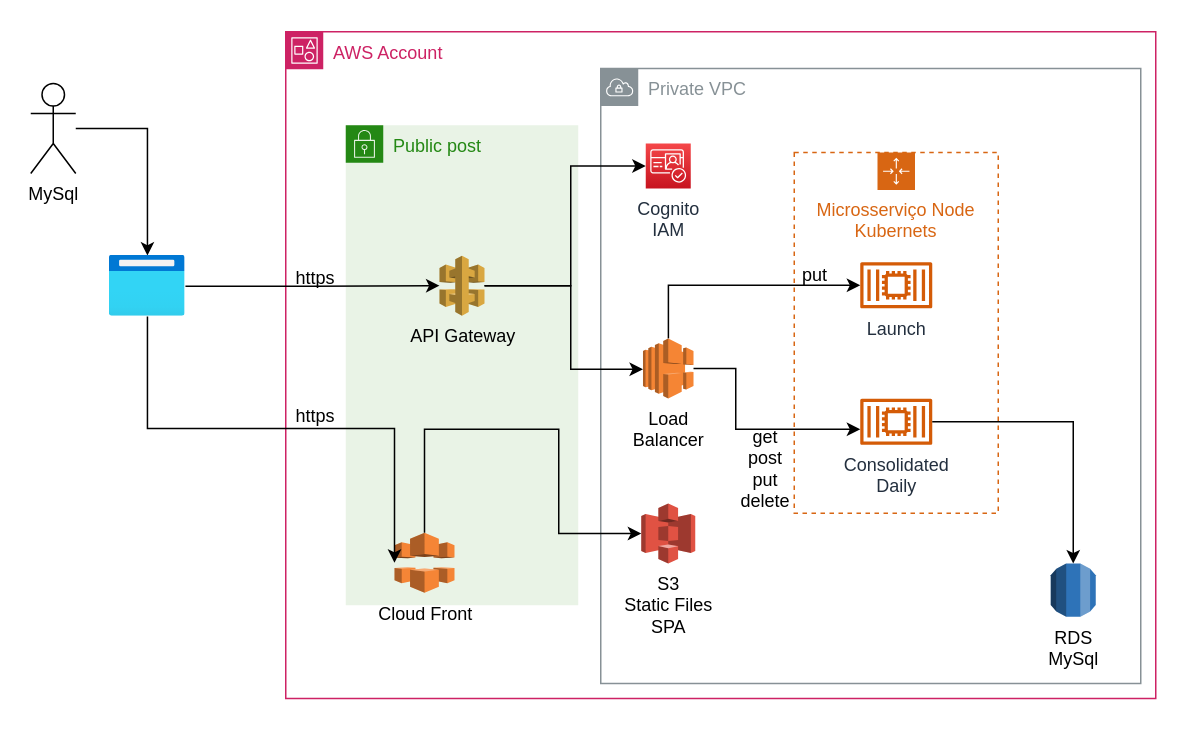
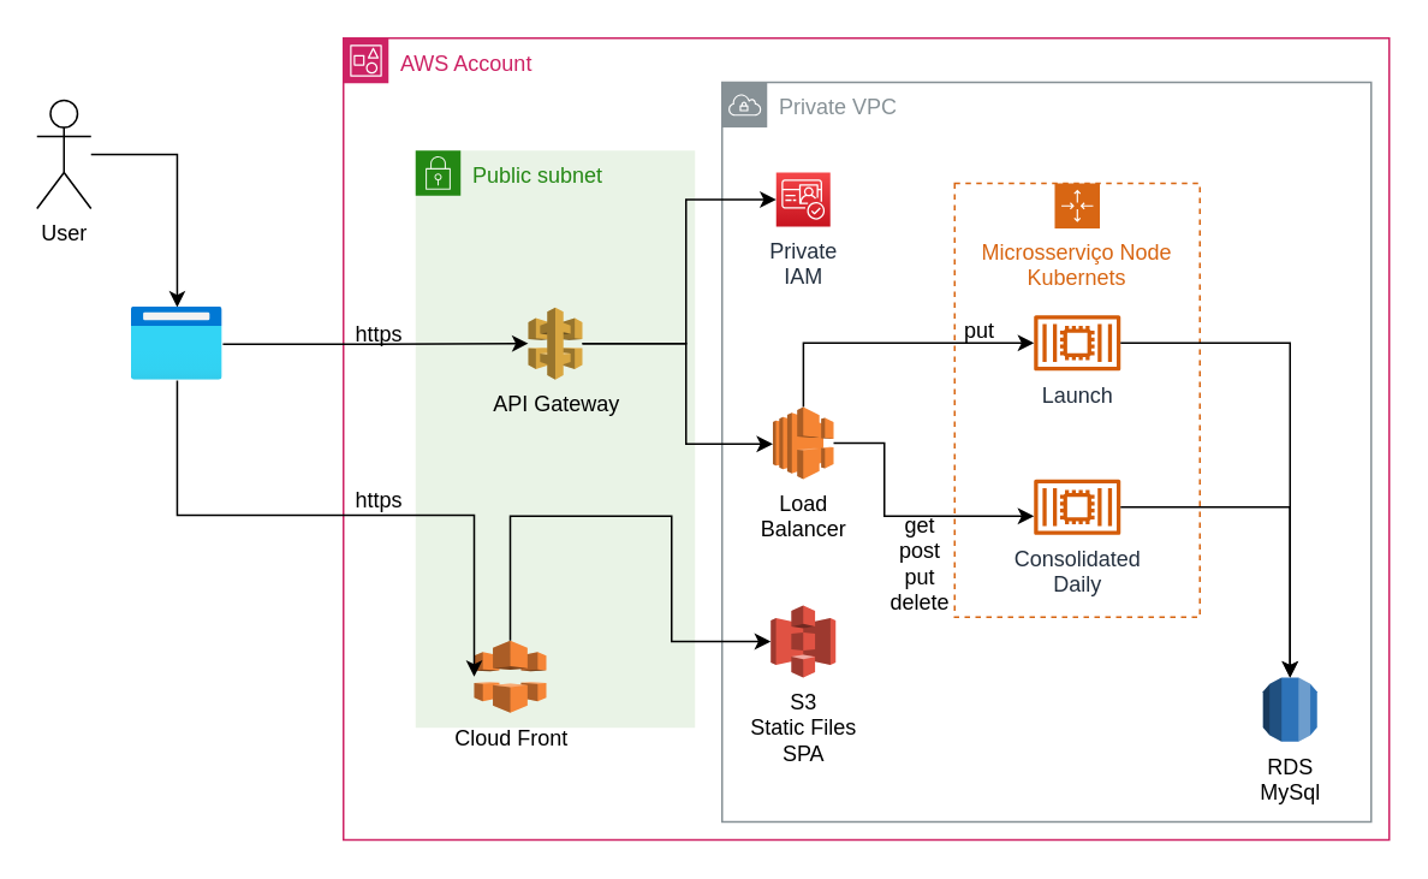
- <mxCell id="16" value="Public post" style="points=[[0,0],[0.25,0],[0.5,0],[0.75,0],[1,0],[1,0.25],[1,0.5],[1,0.75],[1,1],[0.75,1],[0.5,1],[0.25,1],[0,1],[0,0.75],[0,0.5],[0,0.25]];outlineConnect=0;gradientColor=none;html=1;whiteSpace=wrap;fontSize=12;fontStyle=0;container=1;pointerEvents=0;collapsible=0;recursiveResize=0;shape=mxgraph.aws4.group;grIcon=mxgraph.aws4.group_security_group;grStroke=0;strokeColor=#248814;fillColor=#E9F3E6;verticalAlign=top;align=left;spacingLeft=30;fontColor=#248814;dashed=0;" parent="5" vertex="1"><mxGeometry x="40" y="62.25" width="155" height="320" as="geometry" /></mxCell>
+ <mxCell id="16" value="Public subnet" style="points=[[0,0],[0.25,0],[0.5,0],[0.75,0],[1,0],[1,0.25],[1,0.5],[1,0.75],[1,1],[0.75,1],[0.5,1],[0.25,1],[0,1],[0,0.75],[0,0.5],[0,0.25]];outlineConnect=0;gradientColor=none;html=1;whiteSpace=wrap;fontSize=12;fontStyle=0;container=1;pointerEvents=0;collapsible=0;recursiveResize=0;shape=mxgraph.aws4.group;grIcon=mxgraph.aws4.group_security_group;grStroke=0;strokeColor=#248814;fillColor=#E9F3E6;verticalAlign=top;align=left;spacingLeft=30;fontColor=#248814;dashed=0;" parent="5" vertex="1"><mxGeometry x="40" y="62.25" width="155" height="320" as="geometry" /></mxCell>
- <mxCell id="4" value="MySql" style="shape=umlActor;verticalLabelPosition=bottom;verticalAlign=top;html=1;outlineConnect=0;" parent="1" vertex="1"><mxGeometry x="20" y="55" width="30" height="60" as="geometry" /></mxCell>
+ <mxCell id="4" value="User" style="shape=umlActor;verticalLabelPosition=bottom;verticalAlign=top;html=1;outlineConnect=0;" parent="1" vertex="1"><mxGeometry x="20" y="55" width="30" height="60" as="geometry" /></mxCell>
- <mxCell id="28" value="Cognito&lt;br&gt;IAM" style="sketch=0;points=[[0,0,0],[0.25,0,0],[0.5,0,0],[0.75,0,0],[1,0,0],[0,1,0],[0.25,1,0],[0.5,1,0],[0.75,1,0],[1,1,0],[0,0.25,0],[0,0.5,0],[0,0.75,0],[1,0.25,0],[1,0.5,0],[1,0.75,0]];outlineConnect=0;fontColor=#232F3E;gradientColor=#F54749;gradientDirection=north;fillColor=#C7131F;strokeColor=#ffffff;dashed=0;verticalLabelPosition=bottom;verticalAlign=top;align=center;html=1;fontSize=12;fontStyle=0;aspect=fixed;shape=mxgraph.aws4.resourceIcon;resIcon=mxgraph.aws4.cognito;" parent="1" vertex="1"><mxGeometry x="430" y="95" width="30" height="30" as="geometry" /></mxCell>
+ <mxCell id="28" value="Private&lt;br&gt;IAM" style="sketch=0;points=[[0,0,0],[0.25,0,0],[0.5,0,0],[0.75,0,0],[1,0,0],[0,1,0],[0.25,1,0],[0.5,1,0],[0.75,1,0],[1,1,0],[0,0.25,0],[0,0.5,0],[0,0.75,0],[1,0.25,0],[1,0.5,0],[1,0.75,0]];outlineConnect=0;fontColor=#232F3E;gradientColor=#F54749;gradientDirection=north;fillColor=#C7131F;strokeColor=#ffffff;dashed=0;verticalLabelPosition=bottom;verticalAlign=top;align=center;html=1;fontSize=12;fontStyle=0;aspect=fixed;shape=mxgraph.aws4.resourceIcon;resIcon=mxgraph.aws4.cognito;" parent="1" vertex="1"><mxGeometry x="430" y="95" width="30" height="30" as="geometry" /></mxCell>
+ <mxCell id="14" style="edgeStyle=orthogonalEdgeStyle;rounded=0;orthogonalLoop=1;jettySize=auto;html=1;entryX=0.5;entryY=0;entryDx=0;entryDy=0;entryPerimeter=0;" parent="5" source="9" target="13" edge="1"><mxGeometry relative="1" as="geometry"><Array as="points"><mxPoint x="525" y="169" /></Array></mxGeometry></mxCell>
